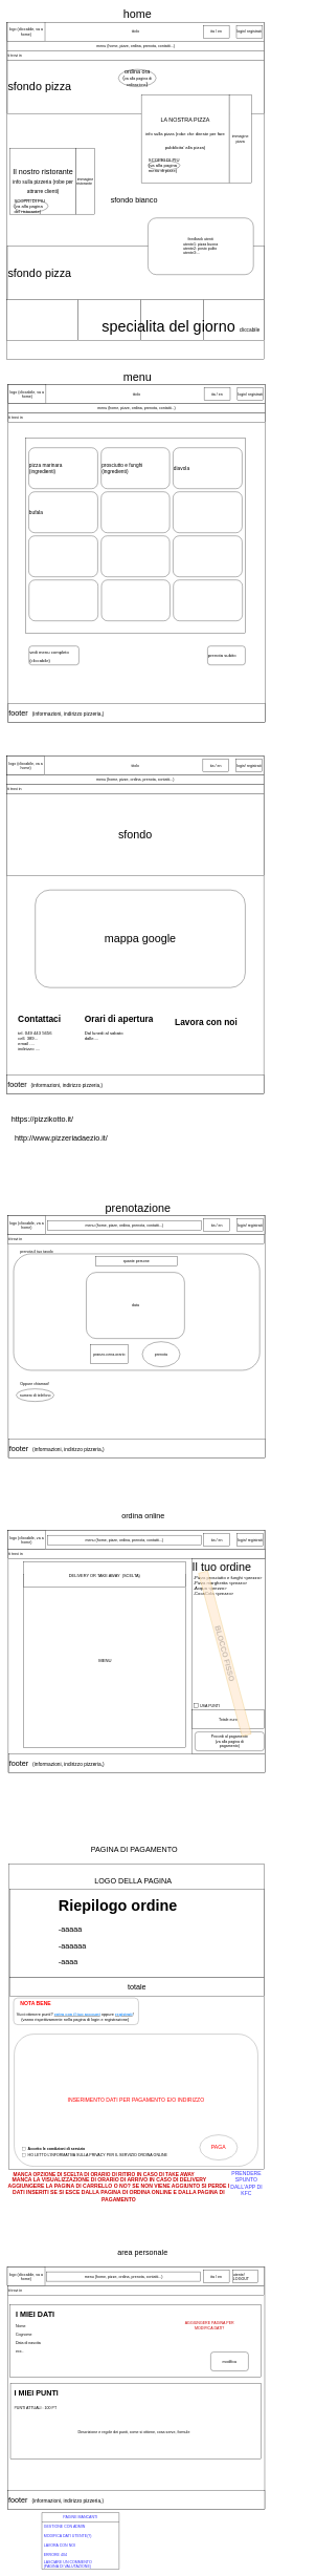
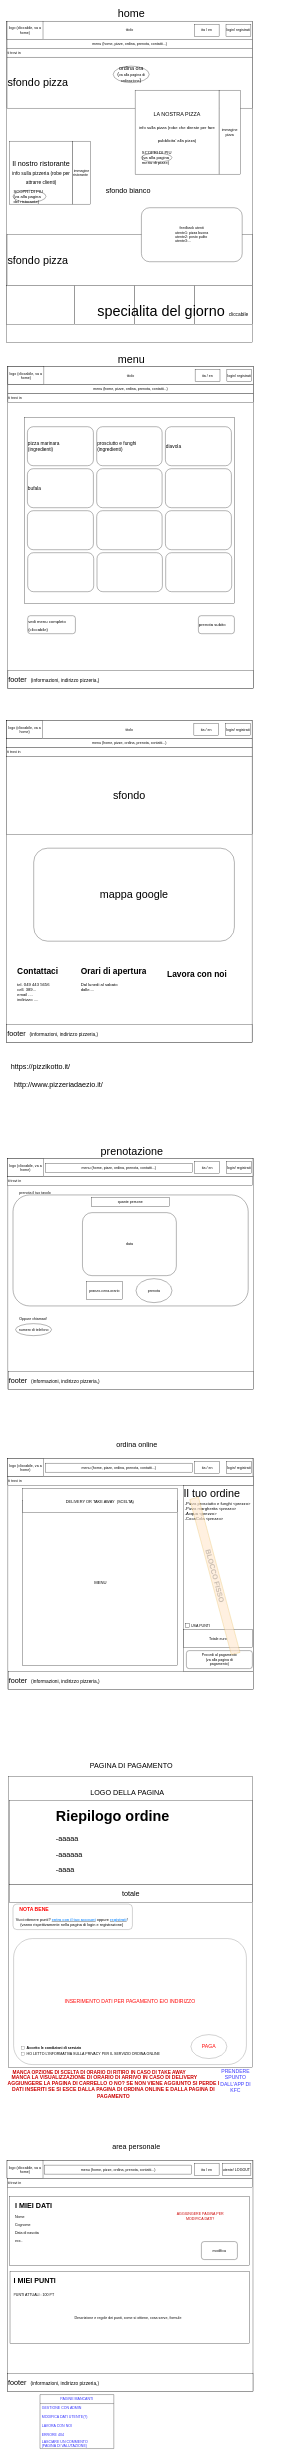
- <mxCell id="100" value="PAGINA DI PAGAMENTO" style="text;html=1;strokeColor=none;fillColor=none;align=center;verticalAlign=middle;whiteSpace=wrap;rounded=0;fontSize=24;" parent="1" vertex="1"><mxGeometry x="240.5" y="5862" width="371" height="30" as="geometry" /></mxCell>
+ <mxCell id="100" value="PAGINA DI PAGAMENTO" style="text;html=1;strokeColor=none;fillColor=none;align=center;verticalAlign=middle;whiteSpace=wrap;rounded=0;fontSize=24;" parent="1" vertex="1"><mxGeometry x="250.5" y="5872" width="371" height="30" as="geometry" /></mxCell>
- <mxCell id="123" value="utente/ LOGOUT" style="rounded=0;whiteSpace=wrap;html=1;fontSize=12;align=left;" vertex="1" parent="1"><mxGeometry x="740" y="7212" width="80" height="40" as="geometry" /></mxCell>
+ <mxCell id="123" value="utente/ LOGOUT" style="rounded=0;whiteSpace=wrap;html=1;fontSize=12;align=left;" vertex="1" parent="1"><mxGeometry x="740" y="7212" width="95" height="40" as="geometry" /></mxCell>
